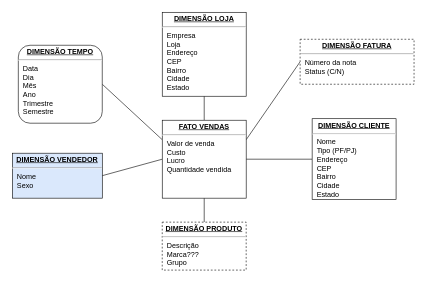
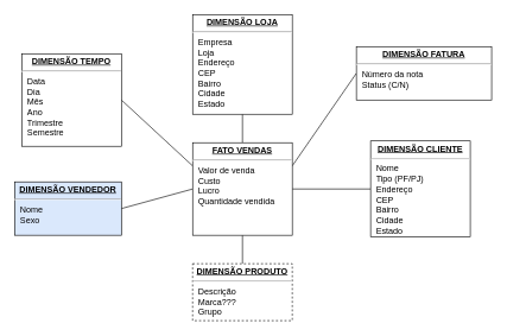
- <mxCell id="14" value="&lt;p style=&quot;margin: 0px ; margin-top: 4px ; text-align: center ; text-decoration: underline&quot;&gt;&lt;b&gt;DIMENSÃO FATURA&lt;/b&gt;&lt;/p&gt;&lt;hr&gt;&lt;p style=&quot;margin: 0px ; margin-left: 8px&quot;&gt;Número da nota&lt;/p&gt;&lt;p style=&quot;margin: 0px ; margin-left: 8px&quot;&gt;Status (C/N)&lt;/p&gt;&lt;p style=&quot;margin: 0px ; margin-left: 8px&quot;&gt;&lt;br&gt;&lt;/p&gt;" style="verticalAlign=top;align=left;overflow=fill;fontSize=12;fontFamily=Helvetica;html=1;rounded=0;shadow=0;comic=0;labelBackgroundColor=none;strokeWidth=1;dashed=1;" vertex="1" parent="1"><mxGeometry x="500" y="65" width="190" height="75" as="geometry" /></mxCell>
+ <mxCell id="14" value="&lt;p style=&quot;margin: 0px ; margin-top: 4px ; text-align: center ; text-decoration: underline&quot;&gt;&lt;b&gt;DIMENSÃO FATURA&lt;/b&gt;&lt;/p&gt;&lt;hr&gt;&lt;p style=&quot;margin: 0px ; margin-left: 8px&quot;&gt;Número da nota&lt;/p&gt;&lt;p style=&quot;margin: 0px ; margin-left: 8px&quot;&gt;Status (C/N)&lt;/p&gt;&lt;p style=&quot;margin: 0px ; margin-left: 8px&quot;&gt;&lt;br&gt;&lt;/p&gt;" style="verticalAlign=top;align=left;overflow=fill;fontSize=12;fontFamily=Helvetica;html=1;rounded=0;shadow=0;comic=0;labelBackgroundColor=none;strokeWidth=1" vertex="1" parent="1"><mxGeometry x="500" y="65" width="190" height="75" as="geometry" /></mxCell>
- <mxCell id="9" value="&lt;p style=&quot;margin: 0px ; margin-top: 4px ; text-align: center ; text-decoration: underline&quot;&gt;&lt;b&gt;DIMENSÃO TEMPO&lt;/b&gt;&lt;/p&gt;&lt;hr&gt;&lt;p style=&quot;margin: 0px ; margin-left: 8px&quot;&gt;Data&lt;/p&gt;&lt;p style=&quot;margin: 0px ; margin-left: 8px&quot;&gt;Dia&lt;/p&gt;&lt;p style=&quot;margin: 0px ; margin-left: 8px&quot;&gt;Mês&lt;/p&gt;&lt;p style=&quot;margin: 0px ; margin-left: 8px&quot;&gt;Ano&lt;/p&gt;&lt;p style=&quot;margin: 0px ; margin-left: 8px&quot;&gt;Trimestre&lt;/p&gt;&lt;p style=&quot;margin: 0px ; margin-left: 8px&quot;&gt;Semestre&lt;/p&gt;&lt;p style=&quot;margin: 0px ; margin-left: 8px&quot;&gt;&lt;br&gt;&lt;/p&gt;" style="verticalAlign=top;align=left;overflow=fill;fontSize=12;fontFamily=Helvetica;html=1;shadow=0;comic=0;labelBackgroundColor=none;strokeWidth=1;rounded=1;" vertex="1" parent="1"><mxGeometry x="30" y="75" width="140" height="130" as="geometry" /></mxCell>
+ <mxCell id="9" value="&lt;p style=&quot;margin: 0px ; margin-top: 4px ; text-align: center ; text-decoration: underline&quot;&gt;&lt;b&gt;DIMENSÃO TEMPO&lt;/b&gt;&lt;/p&gt;&lt;hr&gt;&lt;p style=&quot;margin: 0px ; margin-left: 8px&quot;&gt;Data&lt;/p&gt;&lt;p style=&quot;margin: 0px ; margin-left: 8px&quot;&gt;Dia&lt;/p&gt;&lt;p style=&quot;margin: 0px ; margin-left: 8px&quot;&gt;Mês&lt;/p&gt;&lt;p style=&quot;margin: 0px ; margin-left: 8px&quot;&gt;Ano&lt;/p&gt;&lt;p style=&quot;margin: 0px ; margin-left: 8px&quot;&gt;Trimestre&lt;/p&gt;&lt;p style=&quot;margin: 0px ; margin-left: 8px&quot;&gt;Semestre&lt;/p&gt;&lt;p style=&quot;margin: 0px ; margin-left: 8px&quot;&gt;&lt;br&gt;&lt;/p&gt;" style="verticalAlign=top;align=left;overflow=fill;fontSize=12;fontFamily=Helvetica;html=1;rounded=0;shadow=0;comic=0;labelBackgroundColor=none;strokeWidth=1" vertex="1" parent="1"><mxGeometry x="30" y="75" width="140" height="130" as="geometry" /></mxCell>
